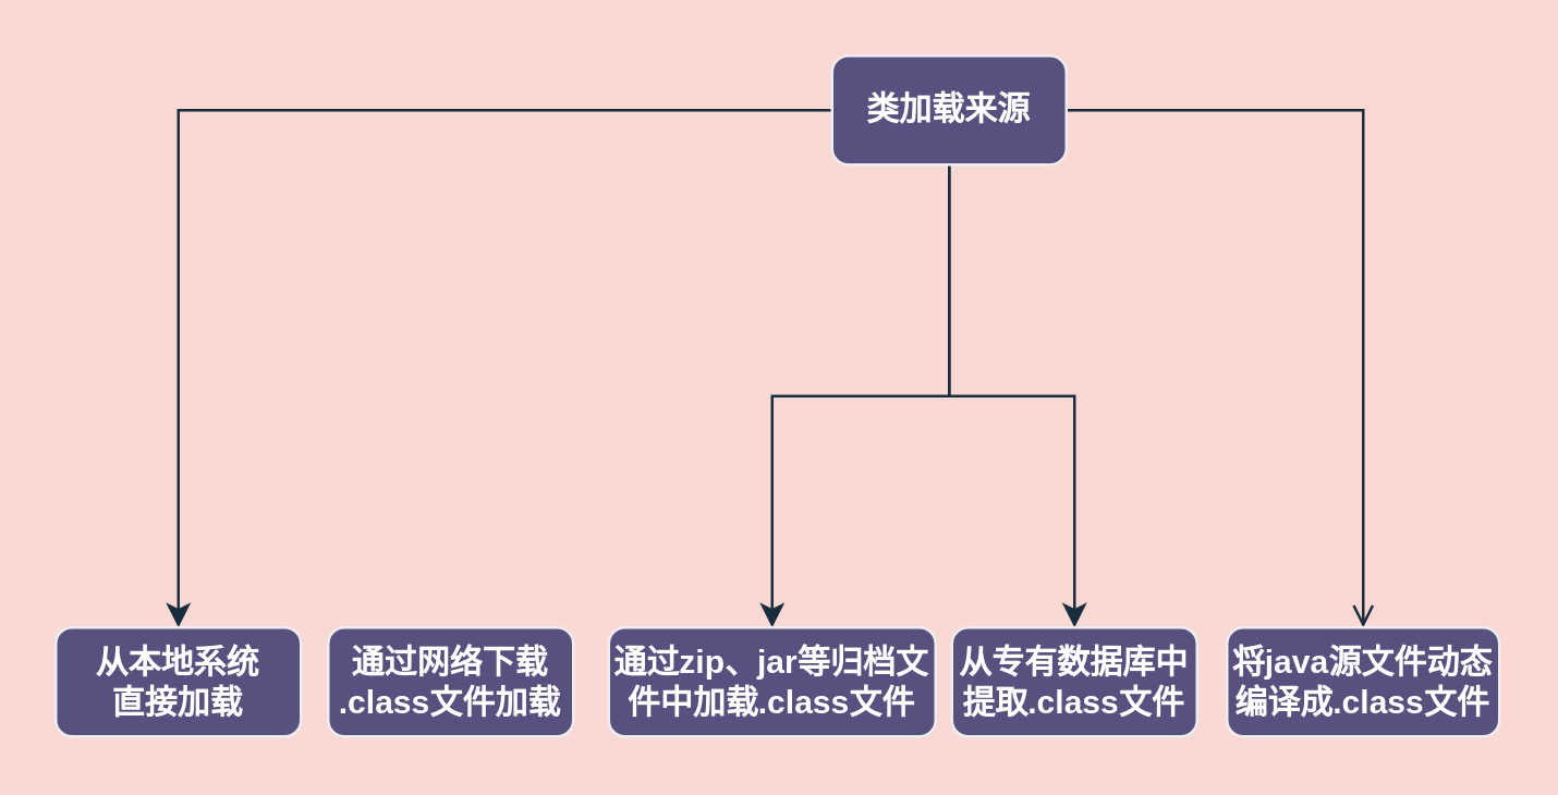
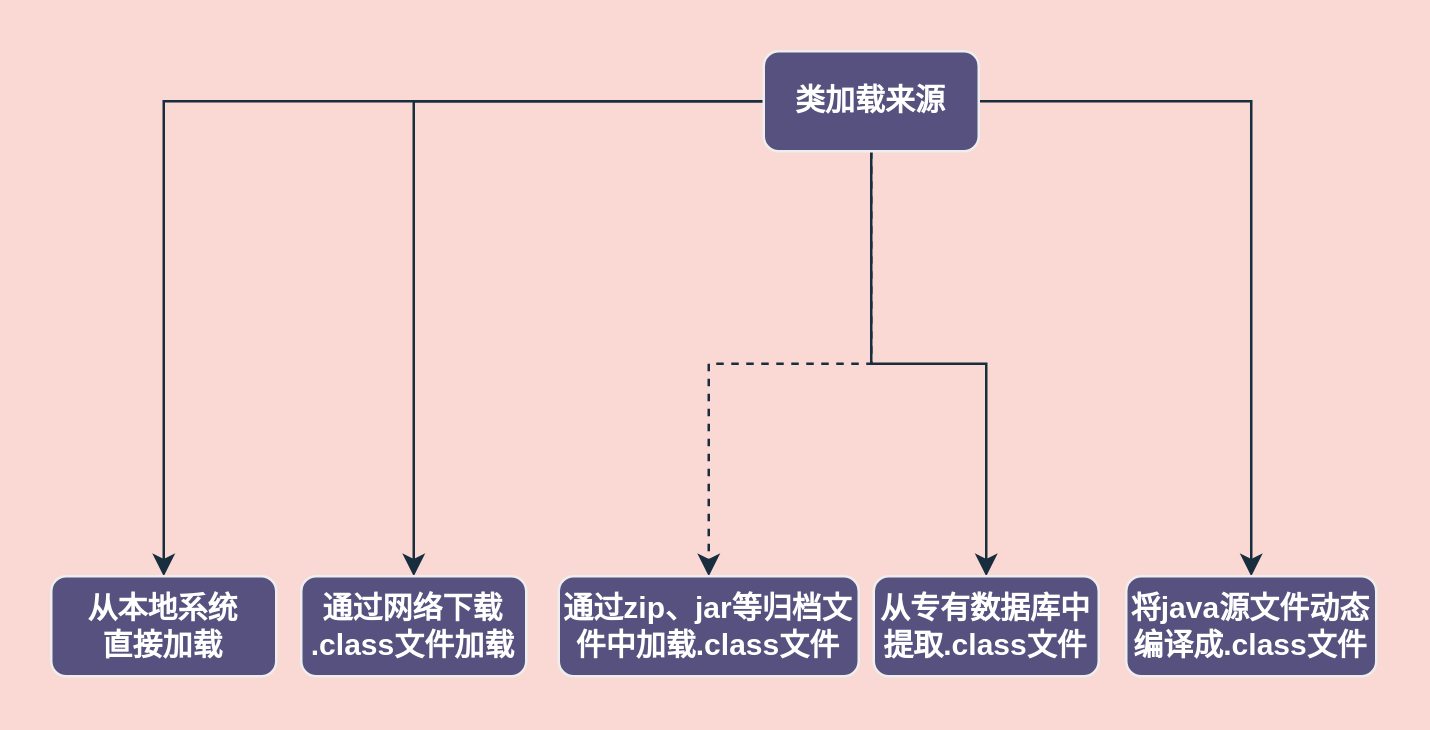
+ <mxCell id="3" value="" style="edgeStyle=orthogonalEdgeStyle;rounded=0;orthogonalLoop=1;jettySize=auto;html=1;fontStyle=1;labelBackgroundColor=#FAD9D5;strokeColor=#182E3E;" edge="1" parent="1" source="7" target="9"><mxGeometry relative="1" as="geometry" /></mxCell>
- <mxCell id="4" value="" style="edgeStyle=orthogonalEdgeStyle;rounded=0;orthogonalLoop=1;jettySize=auto;html=1;fontStyle=1;labelBackgroundColor=#FAD9D5;strokeColor=#182E3E;" edge="1" parent="1" source="7" target="10"><mxGeometry relative="1" as="geometry" /></mxCell>
+ <mxCell id="4" value="" style="edgeStyle=orthogonalEdgeStyle;rounded=0;orthogonalLoop=1;jettySize=auto;html=1;fontStyle=1;labelBackgroundColor=#FAD9D5;strokeColor=#182E3E;dashed=1;" edge="1" parent="1" source="7" target="10"><mxGeometry relative="1" as="geometry" /></mxCell>
- <mxCell id="6" value="" style="edgeStyle=orthogonalEdgeStyle;rounded=0;orthogonalLoop=1;jettySize=auto;html=1;fontStyle=1;labelBackgroundColor=#FAD9D5;strokeColor=#182E3E;endArrow=open;" edge="1" parent="1" source="7" target="12"><mxGeometry relative="1" as="geometry" /></mxCell>
+ <mxCell id="6" value="" style="edgeStyle=orthogonalEdgeStyle;rounded=0;orthogonalLoop=1;jettySize=auto;html=1;fontStyle=1;labelBackgroundColor=#FAD9D5;strokeColor=#182E3E;" edge="1" parent="1" source="7" target="12"><mxGeometry relative="1" as="geometry" /></mxCell>
